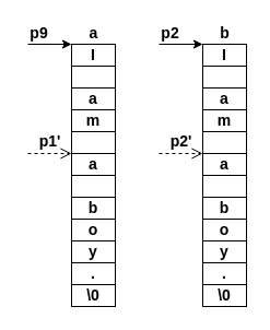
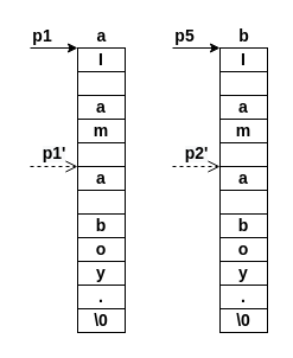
- <mxCell id="15" value="&lt;b&gt;&lt;font style=&quot;font-size: 14px&quot;&gt;p9&lt;/font&gt;&lt;/b&gt;" style="text;html=1;align=center;verticalAlign=middle;resizable=0;points=[];autosize=1;" parent="1" vertex="1"><mxGeometry x="20" y="20" width="30" height="20" as="geometry" /></mxCell>
+ <mxCell id="15" value="&lt;b&gt;&lt;font style=&quot;font-size: 14px&quot;&gt;p1&lt;/font&gt;&lt;/b&gt;" style="text;html=1;align=center;verticalAlign=middle;resizable=0;points=[];autosize=1;" parent="1" vertex="1"><mxGeometry x="20" y="20" width="30" height="20" as="geometry" /></mxCell>
- <mxCell id="30" value="&lt;b&gt;&lt;font style=&quot;font-size: 14px&quot;&gt;p2&lt;/font&gt;&lt;/b&gt;" style="text;html=1;align=center;verticalAlign=middle;resizable=0;points=[];autosize=1;" vertex="1" parent="1"><mxGeometry x="140" y="20" width="30" height="20" as="geometry" /></mxCell>
+ <mxCell id="30" value="&lt;b&gt;&lt;font style=&quot;font-size: 14px&quot;&gt;p5&lt;/font&gt;&lt;/b&gt;" style="text;html=1;align=center;verticalAlign=middle;resizable=0;points=[];autosize=1;" vertex="1" parent="1"><mxGeometry x="140" y="20" width="30" height="20" as="geometry" /></mxCell>
